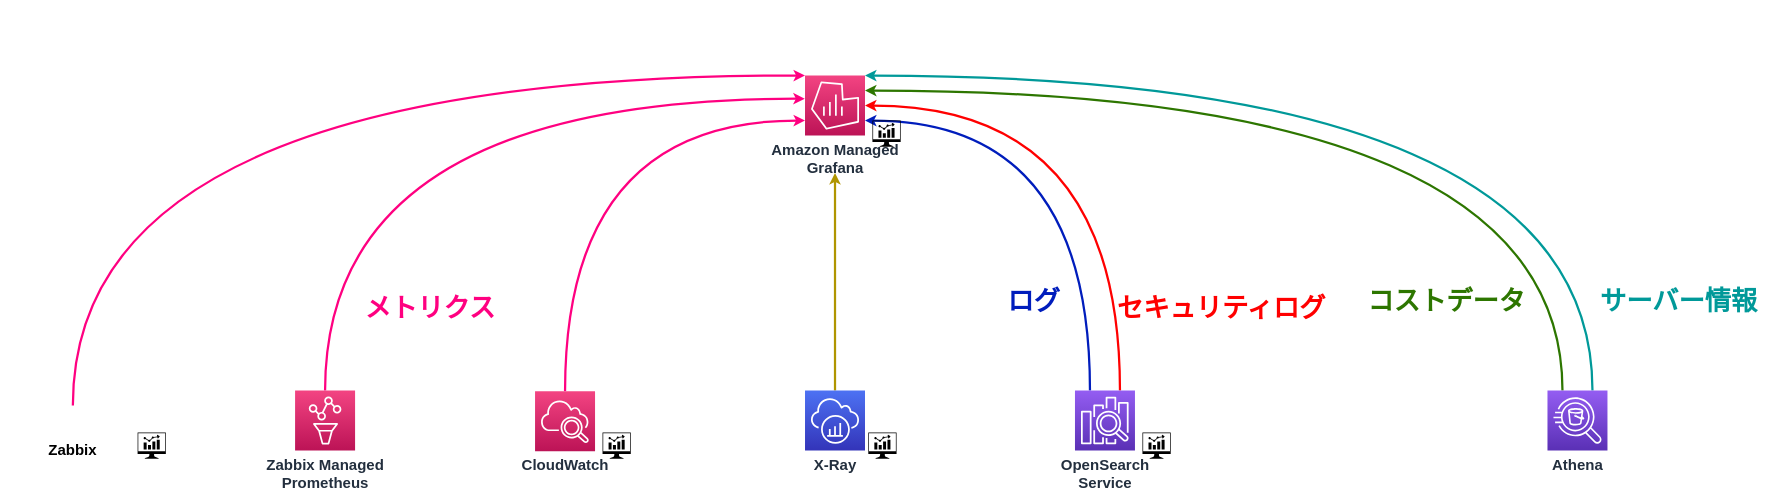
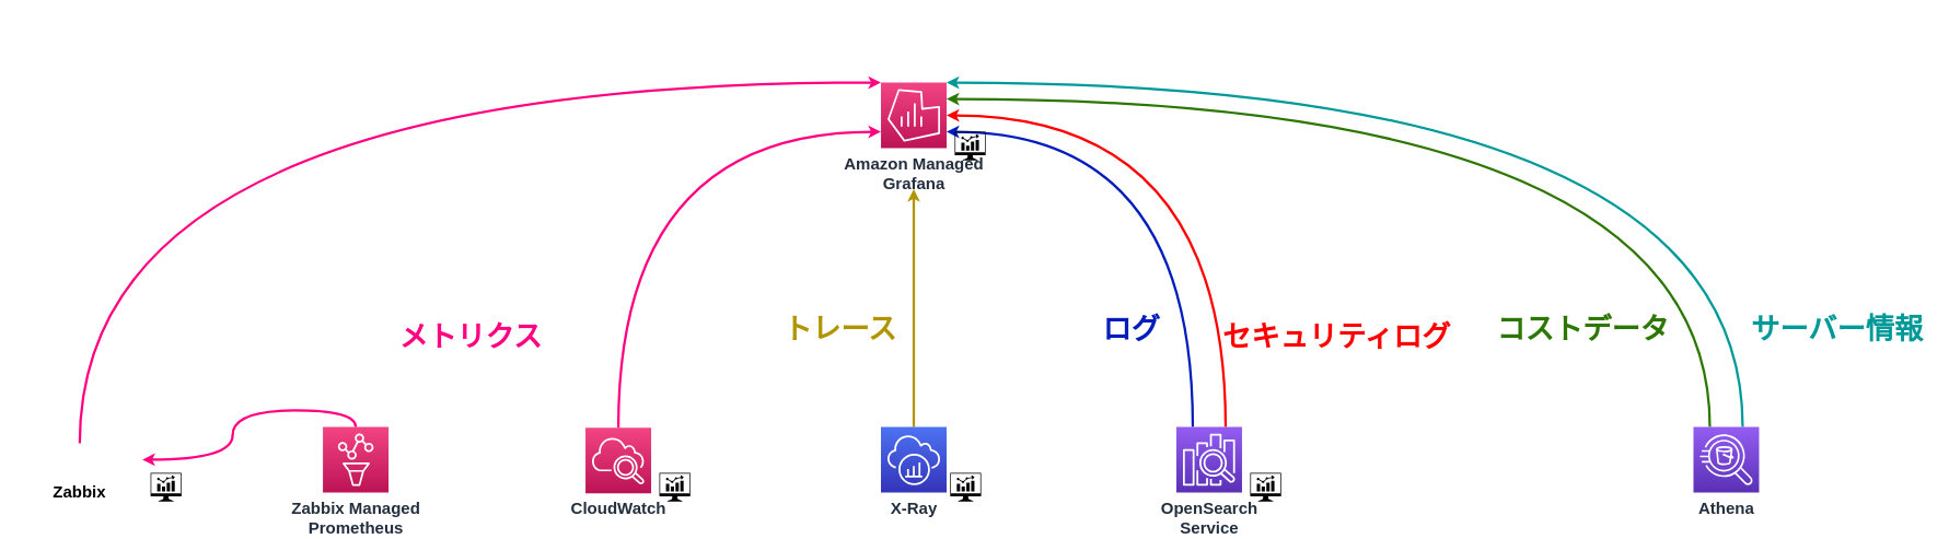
- <mxCell id="3" style="edgeStyle=orthogonalEdgeStyle;orthogonalLoop=1;jettySize=auto;html=1;exitX=0.5;exitY=0;exitDx=0;exitDy=0;entryX=-0.004;entryY=0.386;entryDx=0;entryDy=0;entryPerimeter=0;strokeColor=#FF0080;strokeWidth=3;curved=1;exitPerimeter=0;" parent="1" source="4" target="5" edge="1"><mxGeometry relative="1" as="geometry"><mxPoint x="112.468" y="450.22" as="sourcePoint" /></mxGeometry></mxCell>
+ <mxCell id="3" style="edgeStyle=orthogonalEdgeStyle;orthogonalLoop=1;jettySize=auto;html=1;exitX=0.5;exitY=0;exitDx=0;exitDy=0;strokeColor=#FF0080;strokeWidth=3;curved=1;exitPerimeter=0;" parent="1" source="4" target="11" edge="1"><mxGeometry relative="1" as="geometry"><mxPoint x="112.468" y="450.22" as="sourcePoint" /></mxGeometry></mxCell>
+ <mxCell id="22" value="トレース" style="text;html=1;align=center;verticalAlign=middle;resizable=0;points=[];autosize=1;strokeColor=none;fillColor=none;fontStyle=1;fontSize=35;fontColor=#B09500;" parent="1" vertex="1"><mxGeometry x="943" y="370" width="160" height="60" as="geometry" /></mxCell>
